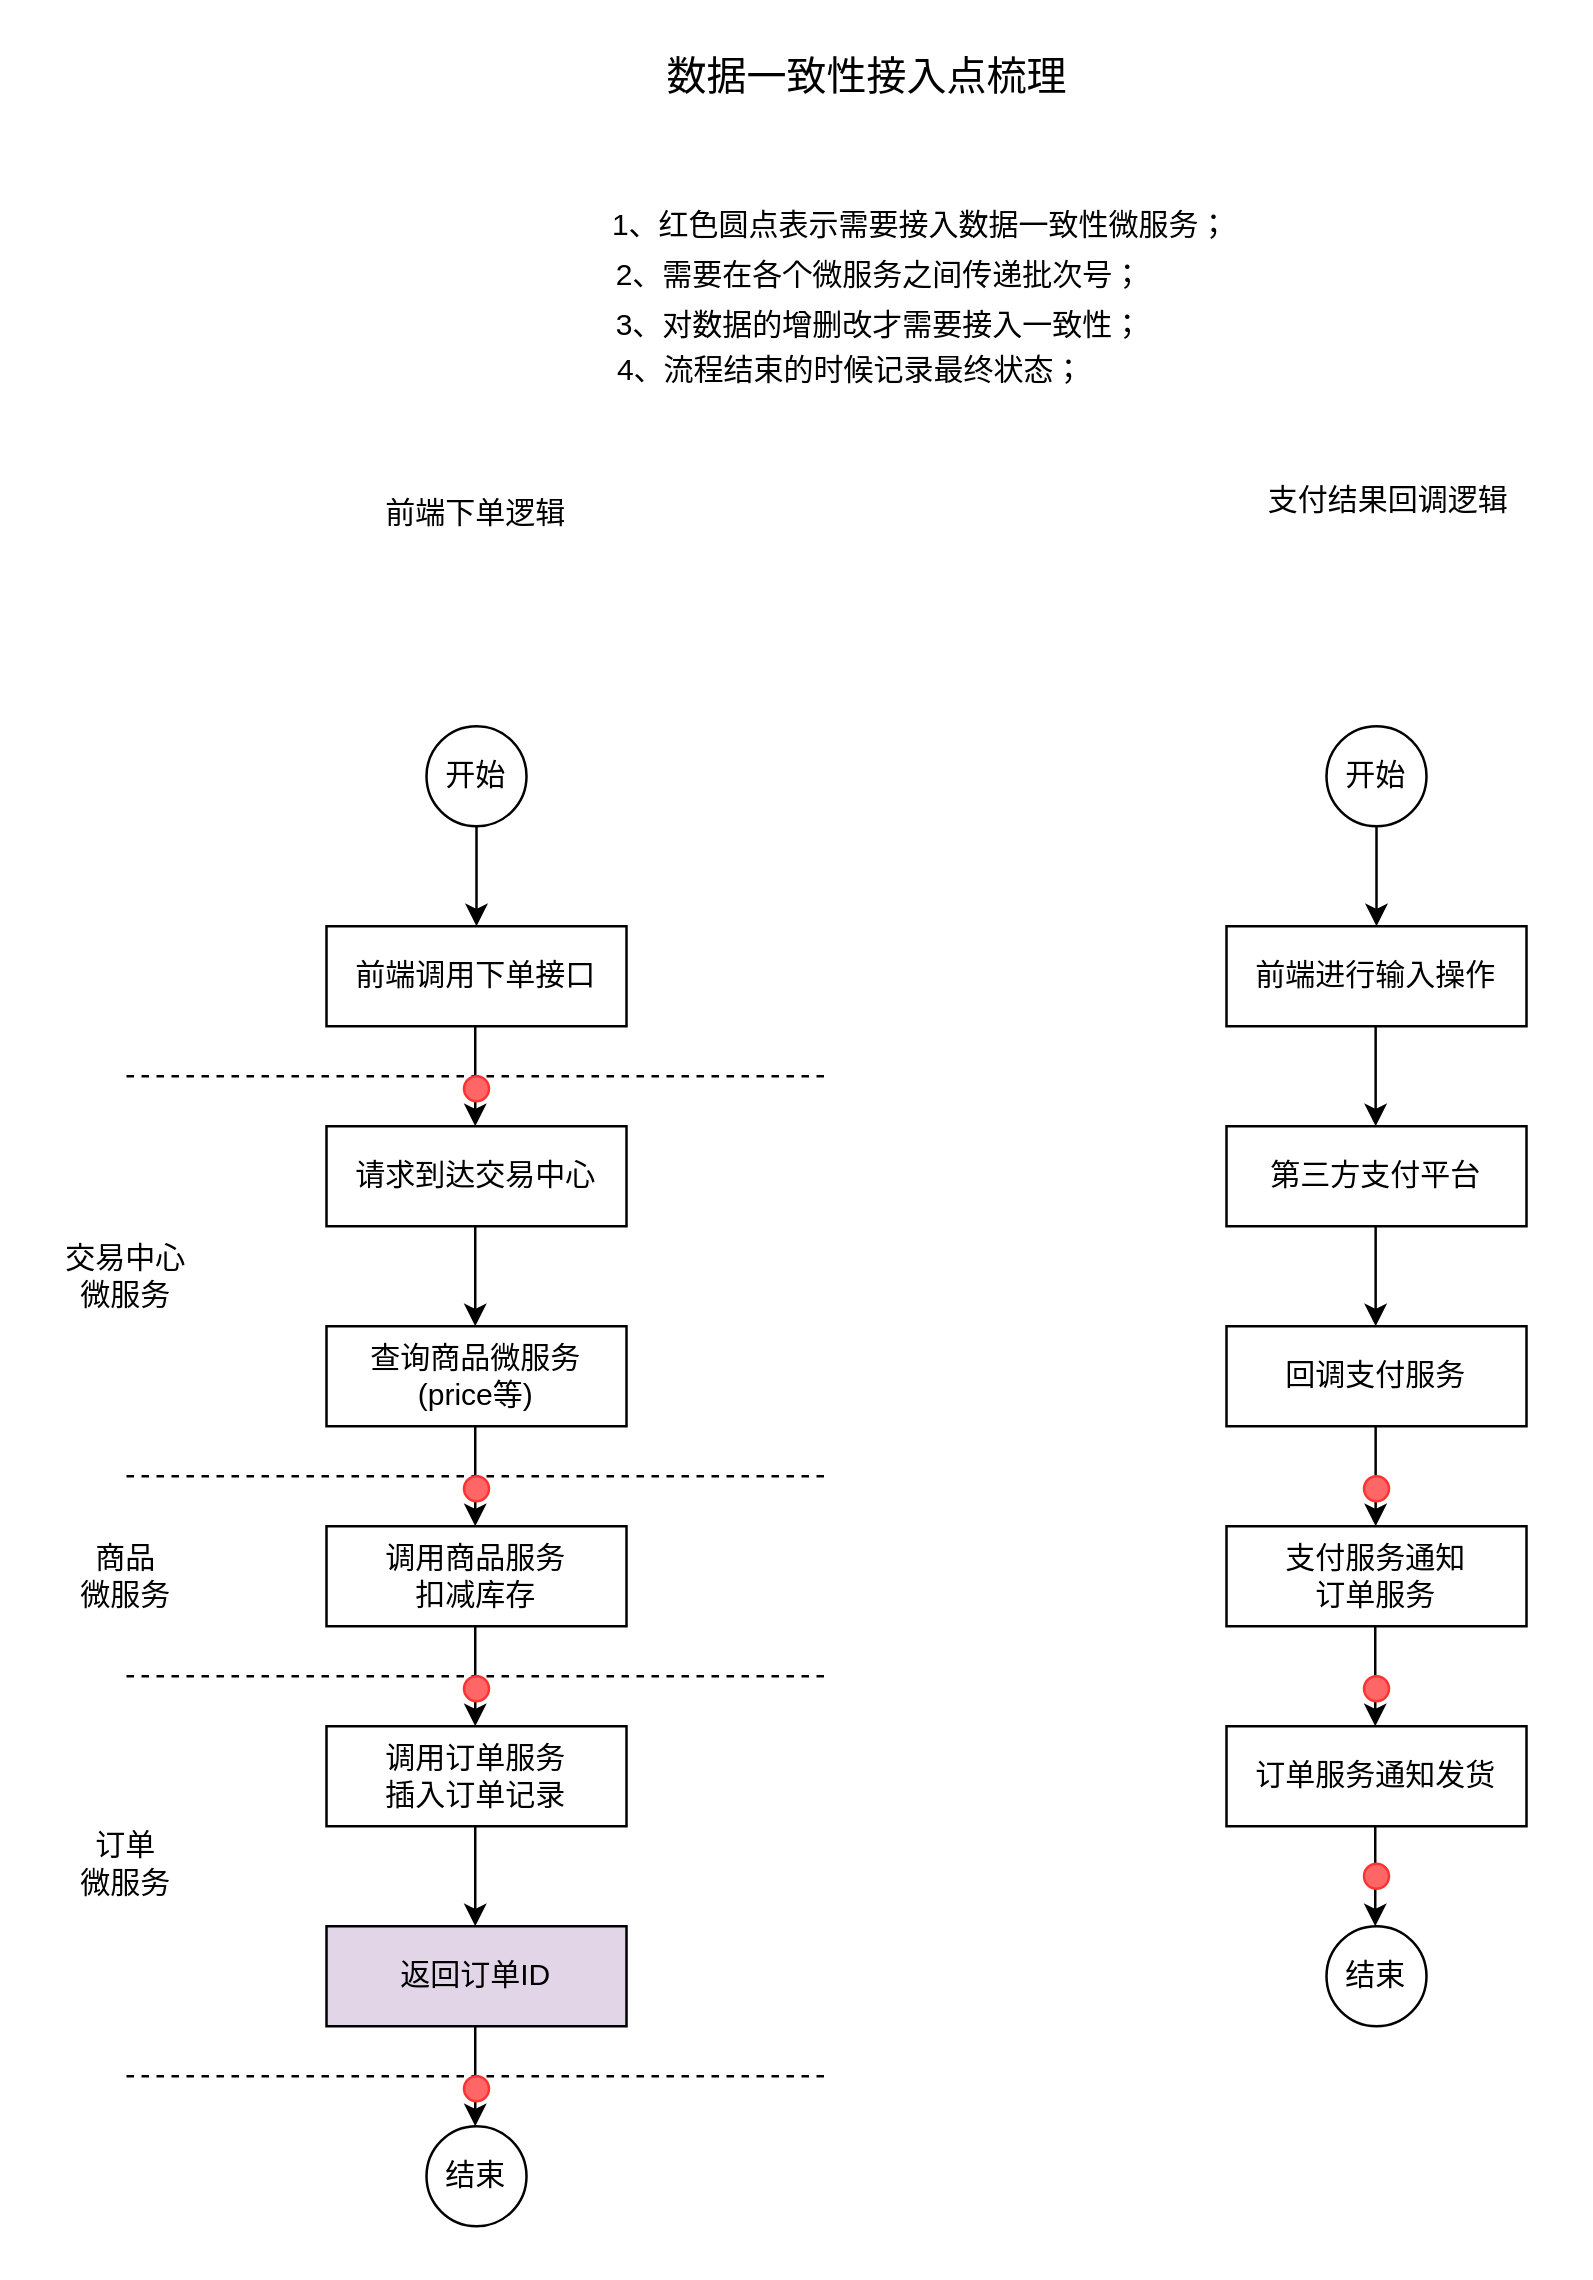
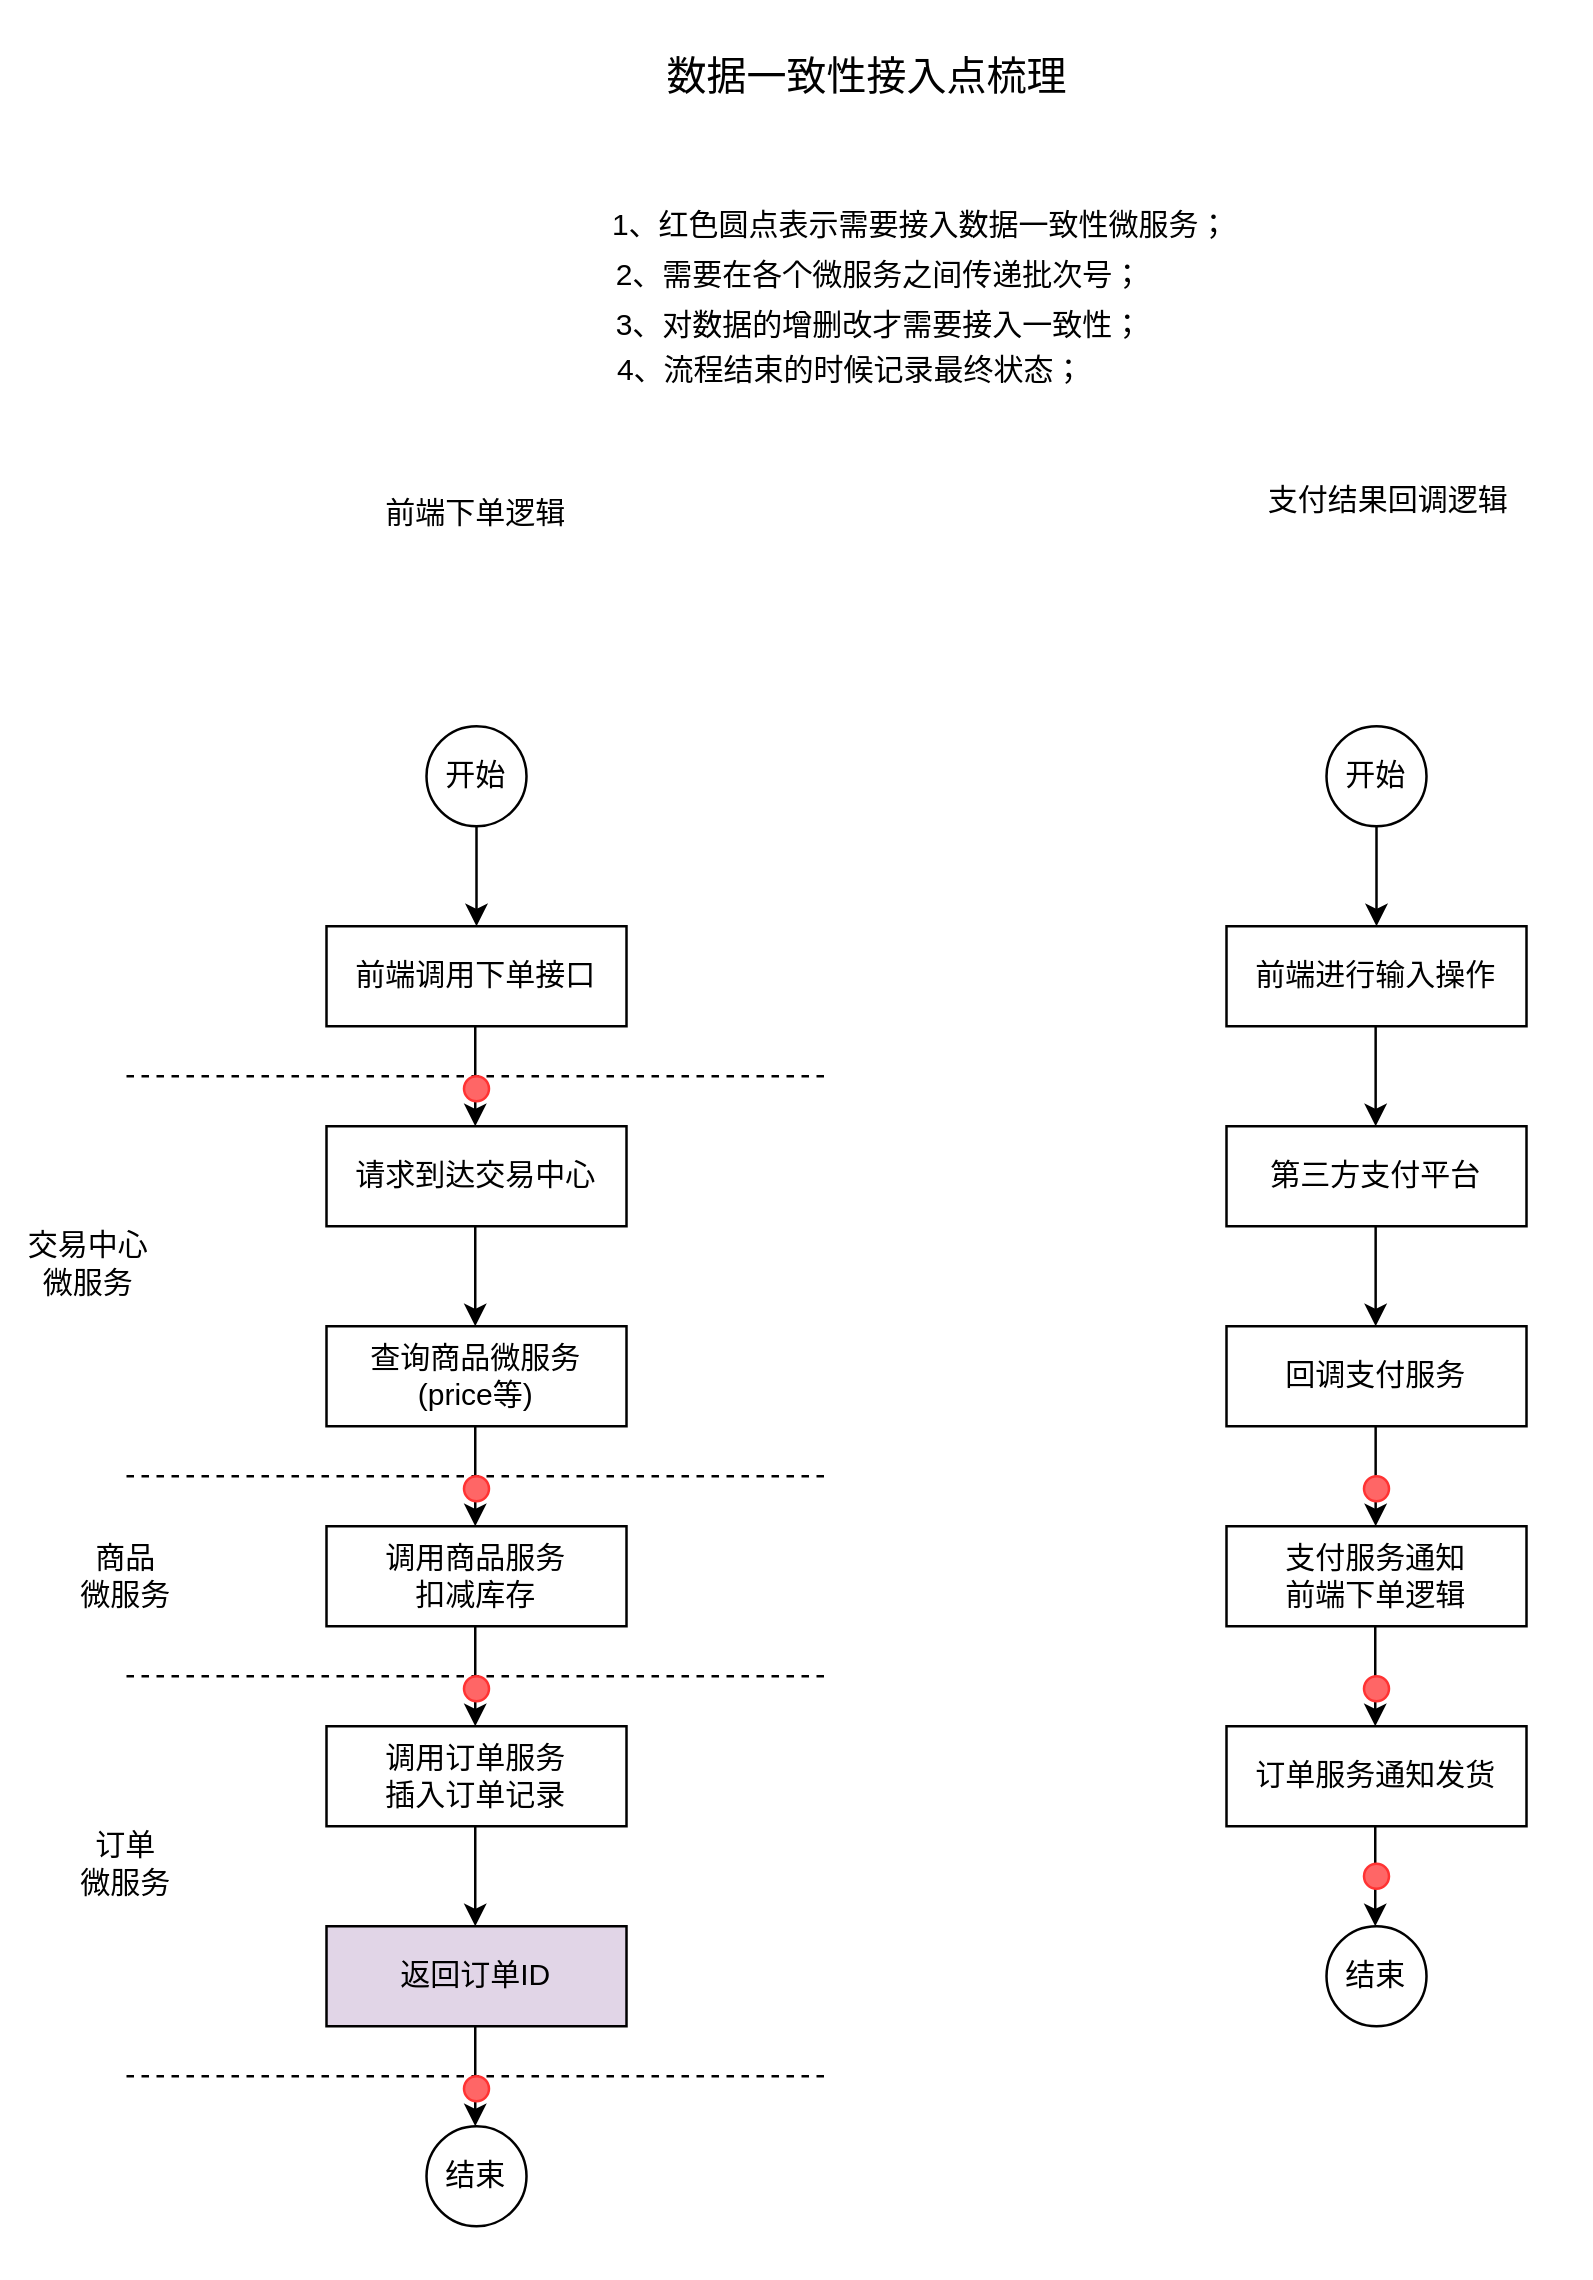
- <mxCell id="18" value="交易中心微服务" style="text;html=1;strokeColor=none;fillColor=none;align=center;verticalAlign=middle;whiteSpace=wrap;rounded=0;" vertex="1" parent="1"><mxGeometry x="20" y="500" width="60" height="20" as="geometry" /></mxCell>
+ <mxCell id="18" value="交易中心微服务" style="text;html=1;strokeColor=none;fillColor=none;align=center;verticalAlign=middle;whiteSpace=wrap;rounded=0;" vertex="1" parent="1"><mxGeometry x="5" y="495" width="60" height="20" as="geometry" /></mxCell>
- <mxCell id="38" value="支付服务通知&lt;br&gt;订单服务" style="rounded=0;whiteSpace=wrap;html=1;" vertex="1" parent="1"><mxGeometry x="490" y="610" width="120" height="40" as="geometry" /></mxCell>
+ <mxCell id="38" value="支付服务通知&lt;br&gt;前端下单逻辑" style="rounded=0;whiteSpace=wrap;html=1;" vertex="1" parent="1"><mxGeometry x="490" y="610" width="120" height="40" as="geometry" /></mxCell>
